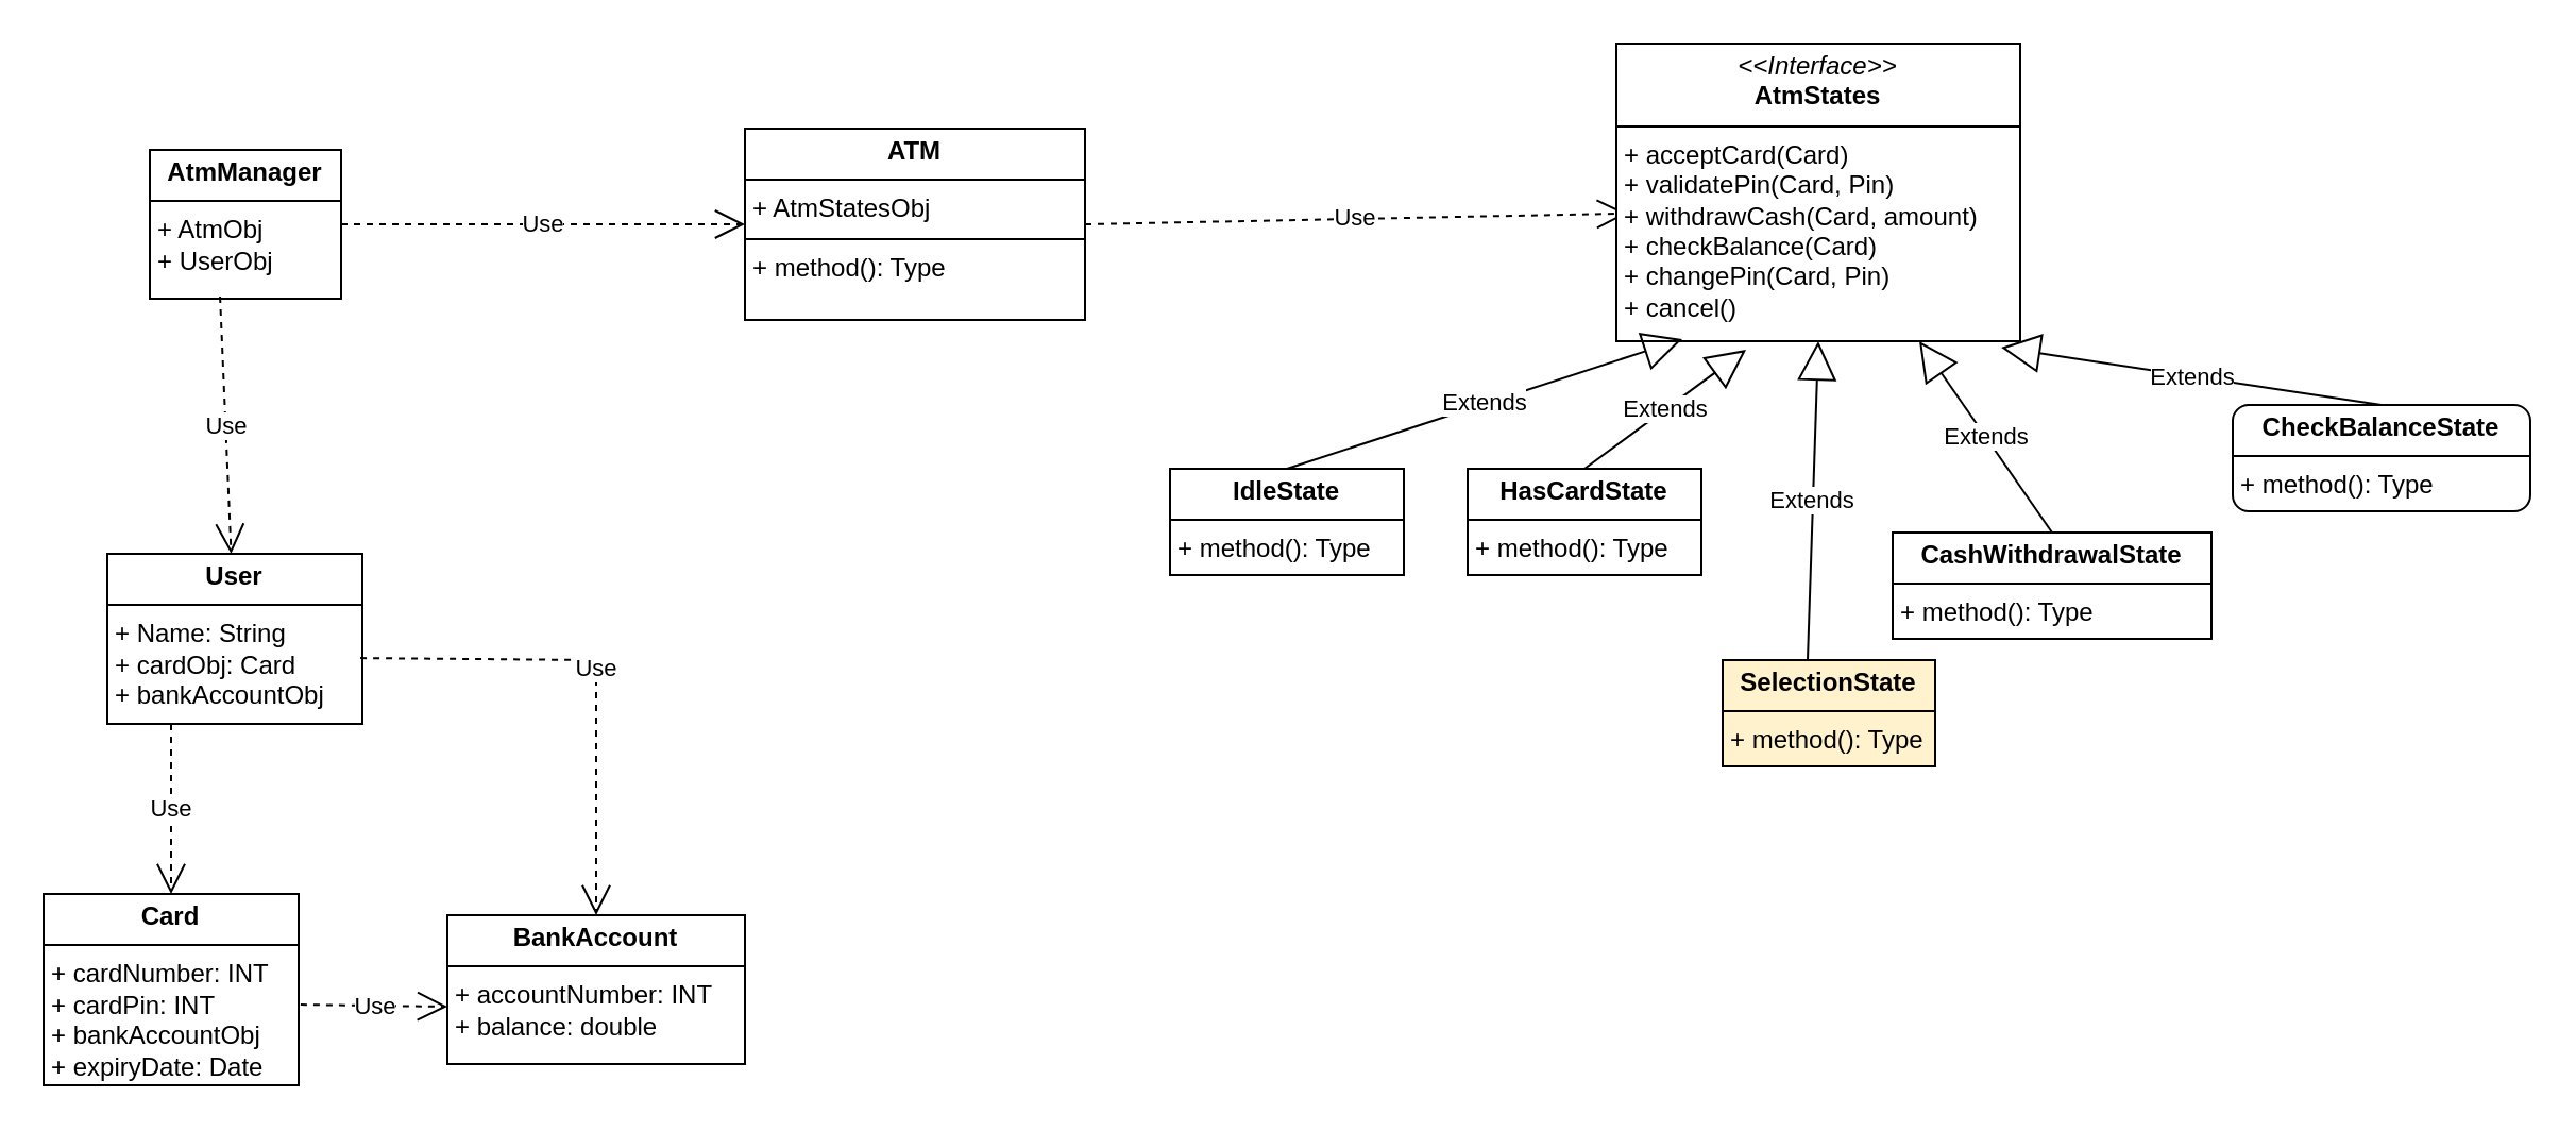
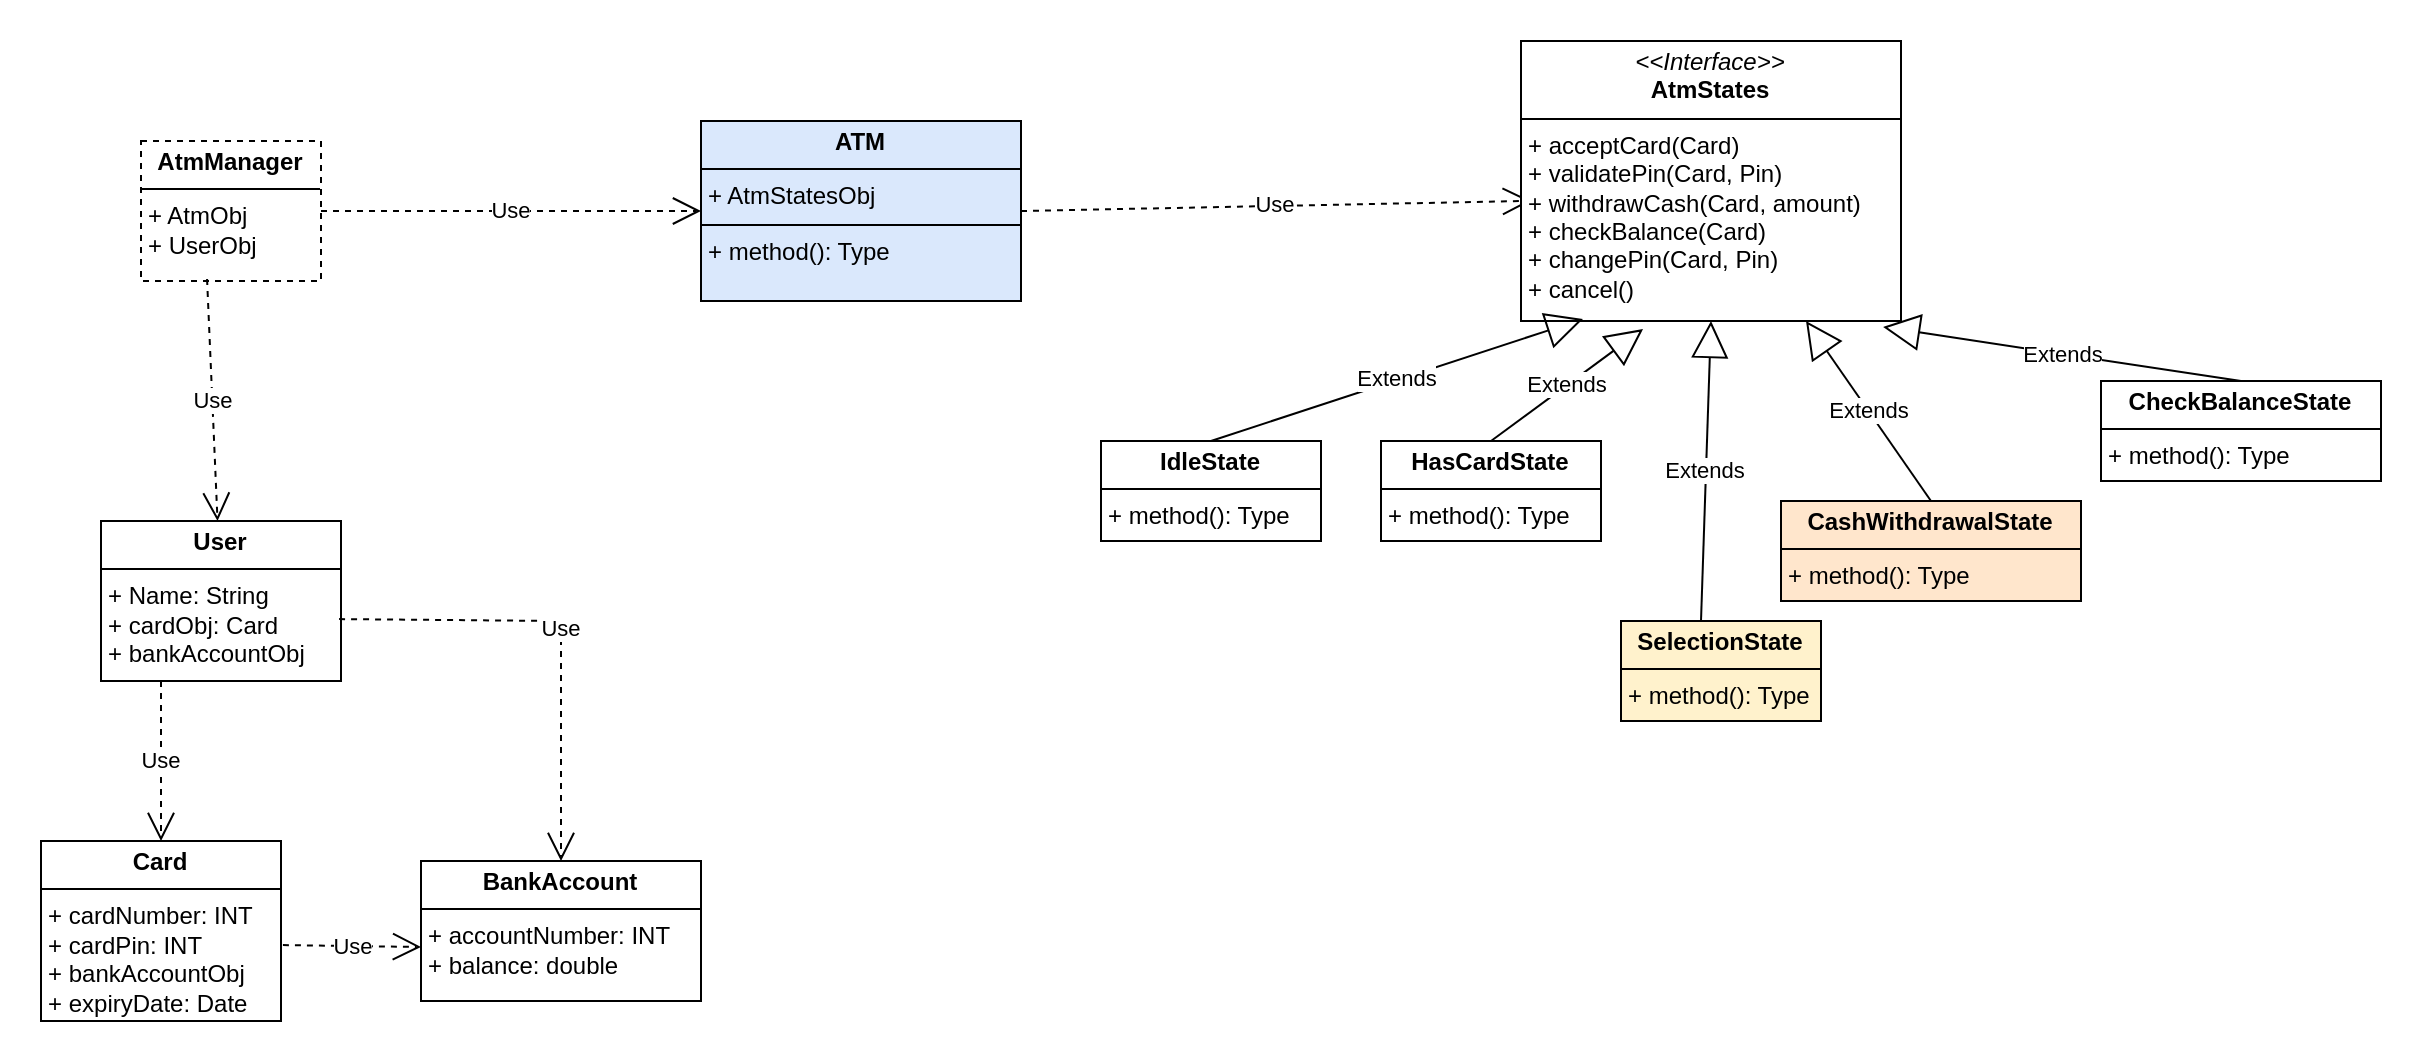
- <mxCell id="23" value="&lt;p style=&quot;margin:0px;margin-top:4px;text-align:center;&quot;&gt;&lt;b&gt;AtmManager&lt;/b&gt;&lt;/p&gt;&lt;hr size=&quot;1&quot; style=&quot;border-style:solid;&quot;&gt;&lt;p style=&quot;margin:0px;margin-left:4px;&quot;&gt;+ AtmObj&lt;/p&gt;&lt;p style=&quot;margin:0px;margin-left:4px;&quot;&gt;+ UserObj&lt;/p&gt;" style="verticalAlign=top;align=left;overflow=fill;html=1;whiteSpace=wrap;" vertex="1" parent="1"><mxGeometry x="70" y="70" width="90" height="70" as="geometry" /></mxCell>
+ <mxCell id="23" value="&lt;p style=&quot;margin:0px;margin-top:4px;text-align:center;&quot;&gt;&lt;b&gt;AtmManager&lt;/b&gt;&lt;/p&gt;&lt;hr size=&quot;1&quot; style=&quot;border-style:solid;&quot;&gt;&lt;p style=&quot;margin:0px;margin-left:4px;&quot;&gt;+ AtmObj&lt;/p&gt;&lt;p style=&quot;margin:0px;margin-left:4px;&quot;&gt;+ UserObj&lt;/p&gt;" style="verticalAlign=top;align=left;overflow=fill;html=1;whiteSpace=wrap;dashed=1;" vertex="1" parent="1"><mxGeometry x="70" y="70" width="90" height="70" as="geometry" /></mxCell>
- <mxCell id="2" value="&lt;p style=&quot;margin:0px;margin-top:4px;text-align:center;&quot;&gt;&lt;b&gt;ATM&lt;/b&gt;&lt;/p&gt;&lt;hr size=&quot;1&quot; style=&quot;border-style:solid;&quot;&gt;&lt;p style=&quot;margin:0px;margin-left:4px;&quot;&gt;+ AtmStatesObj&lt;/p&gt;&lt;hr size=&quot;1&quot; style=&quot;border-style:solid;&quot;&gt;&lt;p style=&quot;margin:0px;margin-left:4px;&quot;&gt;+ method(): Type&lt;/p&gt;" style="verticalAlign=top;align=left;overflow=fill;html=1;whiteSpace=wrap;" vertex="1" parent="1"><mxGeometry x="350" y="60" width="160" height="90" as="geometry" /></mxCell>
+ <mxCell id="2" value="&lt;p style=&quot;margin:0px;margin-top:4px;text-align:center;&quot;&gt;&lt;b&gt;ATM&lt;/b&gt;&lt;/p&gt;&lt;hr size=&quot;1&quot; style=&quot;border-style:solid;&quot;&gt;&lt;p style=&quot;margin:0px;margin-left:4px;&quot;&gt;+ AtmStatesObj&lt;/p&gt;&lt;hr size=&quot;1&quot; style=&quot;border-style:solid;&quot;&gt;&lt;p style=&quot;margin:0px;margin-left:4px;&quot;&gt;+ method(): Type&lt;/p&gt;" style="verticalAlign=top;align=left;overflow=fill;html=1;whiteSpace=wrap;fillColor=#dae8fc;" vertex="1" parent="1"><mxGeometry x="350" y="60" width="160" height="90" as="geometry" /></mxCell>
- <mxCell id="17" value="&lt;p style=&quot;margin:0px;margin-top:4px;text-align:center;&quot;&gt;&lt;b&gt;CheckBalanceState&lt;/b&gt;&lt;/p&gt;&lt;hr size=&quot;1&quot; style=&quot;border-style:solid;&quot;&gt;&lt;p style=&quot;margin:0px;margin-left:4px;&quot;&gt;+ method(): Type&lt;/p&gt;" style="verticalAlign=top;align=left;overflow=fill;html=1;whiteSpace=wrap;rounded=1;" vertex="1" parent="11"><mxGeometry x="500" y="170" width="140" height="50" as="geometry" /></mxCell>
+ <mxCell id="17" value="&lt;p style=&quot;margin:0px;margin-top:4px;text-align:center;&quot;&gt;&lt;b&gt;CheckBalanceState&lt;/b&gt;&lt;/p&gt;&lt;hr size=&quot;1&quot; style=&quot;border-style:solid;&quot;&gt;&lt;p style=&quot;margin:0px;margin-left:4px;&quot;&gt;+ method(): Type&lt;/p&gt;" style="verticalAlign=top;align=left;overflow=fill;html=1;whiteSpace=wrap;" vertex="1" parent="11"><mxGeometry x="500" y="170" width="140" height="50" as="geometry" /></mxCell>
- <mxCell id="16" value="&lt;p style=&quot;margin:0px;margin-top:4px;text-align:center;&quot;&gt;&lt;b&gt;CashWithdrawalState&lt;/b&gt;&lt;/p&gt;&lt;hr size=&quot;1&quot; style=&quot;border-style:solid;&quot;&gt;&lt;p style=&quot;margin:0px;margin-left:4px;&quot;&gt;+ method(): Type&lt;/p&gt;" style="verticalAlign=top;align=left;overflow=fill;html=1;whiteSpace=wrap;" vertex="1" parent="11"><mxGeometry x="340" y="230" width="150" height="50" as="geometry" /></mxCell>
+ <mxCell id="16" value="&lt;p style=&quot;margin:0px;margin-top:4px;text-align:center;&quot;&gt;&lt;b&gt;CashWithdrawalState&lt;/b&gt;&lt;/p&gt;&lt;hr size=&quot;1&quot; style=&quot;border-style:solid;&quot;&gt;&lt;p style=&quot;margin:0px;margin-left:4px;&quot;&gt;+ method(): Type&lt;/p&gt;" style="verticalAlign=top;align=left;overflow=fill;html=1;whiteSpace=wrap;fillColor=#ffe6cc;" vertex="1" parent="11"><mxGeometry x="340" y="230" width="150" height="50" as="geometry" /></mxCell>
